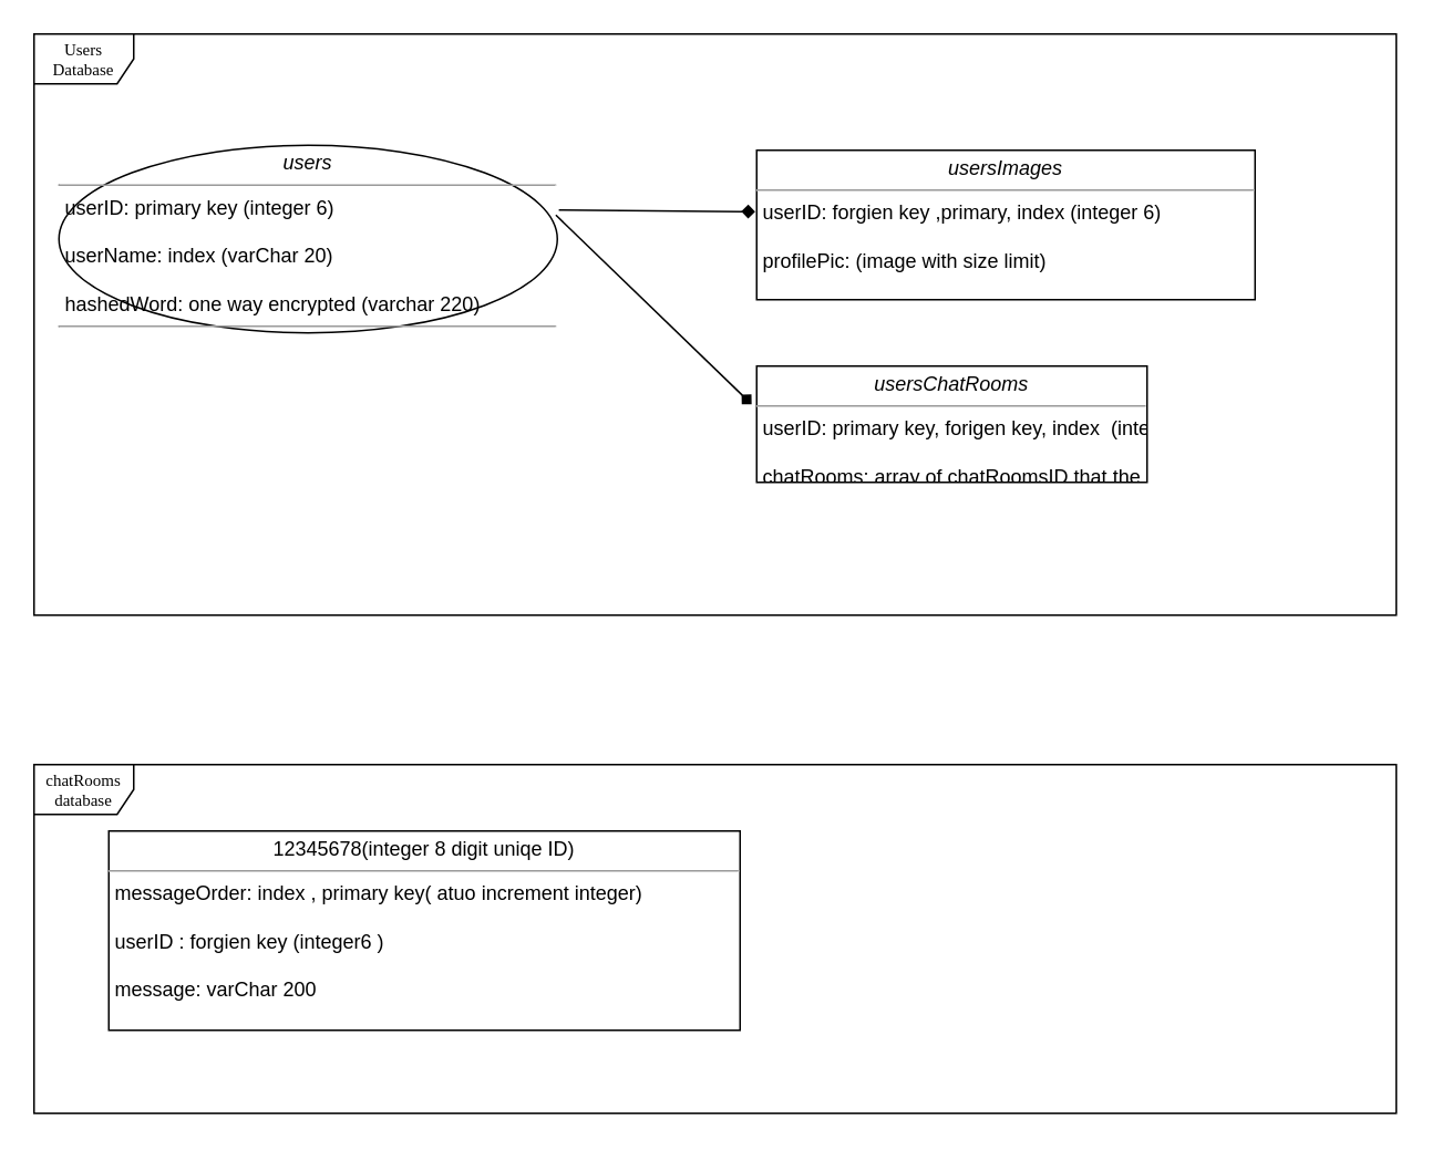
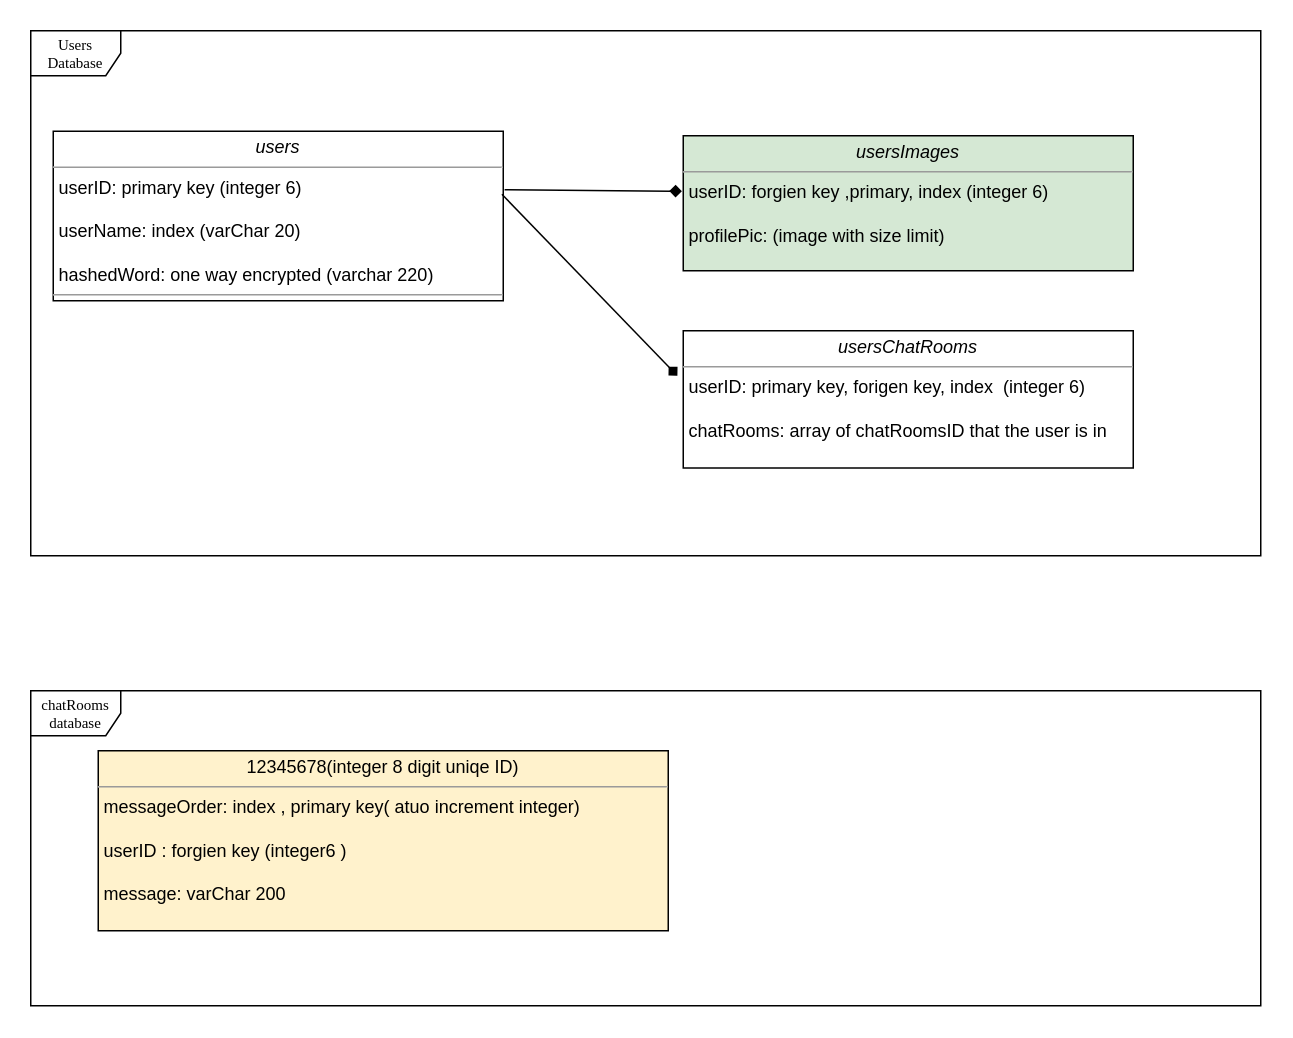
- <mxCell id="4" value="&lt;p style=&quot;margin: 0px ; margin-top: 4px ; text-align: center&quot;&gt;&lt;i&gt;usersImages&lt;/i&gt;&lt;br&gt;&lt;/p&gt;&lt;hr size=&quot;1&quot;&gt;&lt;p style=&quot;margin: 0px ; margin-left: 4px&quot;&gt;userID: forgien key ,primary, index (integer 6) &lt;br&gt;&lt;/p&gt;&lt;p style=&quot;margin: 0px ; margin-left: 4px&quot;&gt;&lt;br&gt;&lt;/p&gt;&lt;p style=&quot;margin: 0px ; margin-left: 4px&quot;&gt;profilePic: (image with size limit)&lt;br&gt;&lt;/p&gt;&lt;br&gt;&lt;hr size=&quot;1&quot;&gt;" style="verticalAlign=top;align=left;overflow=fill;fontSize=12;fontFamily=Helvetica;html=1;rounded=0;shadow=0;comic=0;labelBackgroundColor=none;strokeWidth=1" parent="1" vertex="1"><mxGeometry x="455" y="90" width="300" height="90" as="geometry" /></mxCell>
+ <mxCell id="4" value="&lt;p style=&quot;margin: 0px ; margin-top: 4px ; text-align: center&quot;&gt;&lt;i&gt;usersImages&lt;/i&gt;&lt;br&gt;&lt;/p&gt;&lt;hr size=&quot;1&quot;&gt;&lt;p style=&quot;margin: 0px ; margin-left: 4px&quot;&gt;userID: forgien key ,primary, index (integer 6) &lt;br&gt;&lt;/p&gt;&lt;p style=&quot;margin: 0px ; margin-left: 4px&quot;&gt;&lt;br&gt;&lt;/p&gt;&lt;p style=&quot;margin: 0px ; margin-left: 4px&quot;&gt;profilePic: (image with size limit)&lt;br&gt;&lt;/p&gt;&lt;br&gt;&lt;hr size=&quot;1&quot;&gt;" style="verticalAlign=top;align=left;overflow=fill;fontSize=12;fontFamily=Helvetica;html=1;rounded=0;shadow=0;comic=0;labelBackgroundColor=none;strokeWidth=1;fillColor=#d5e8d4;" parent="1" vertex="1"><mxGeometry x="455" y="90" width="300" height="90" as="geometry" /></mxCell>
- <mxCell id="3" value="&lt;p style=&quot;margin: 0px ; margin-top: 4px ; text-align: center&quot;&gt;&lt;i&gt;users&lt;/i&gt;&lt;br&gt;&lt;/p&gt;&lt;hr size=&quot;1&quot;&gt;&lt;p style=&quot;margin: 0px ; margin-left: 4px&quot;&gt;userID: primary key (integer 6)&lt;/p&gt;&lt;p style=&quot;margin: 0px ; margin-left: 4px&quot;&gt;&lt;br&gt;&lt;/p&gt;&lt;p style=&quot;margin: 0px ; margin-left: 4px&quot;&gt;userName: index (varChar 20)&lt;/p&gt;&lt;p style=&quot;margin: 0px ; margin-left: 4px&quot;&gt;&lt;br&gt;&lt;/p&gt;&lt;p style=&quot;margin: 0px ; margin-left: 4px&quot;&gt;hashedWord: one way encrypted (varchar 220)&lt;br&gt;&lt;/p&gt;&lt;hr size=&quot;1&quot;&gt;" style="ellipse;verticalAlign=top;align=left;overflow=fill;fontSize=12;fontFamily=Helvetica;html=1;shadow=0;comic=0;labelBackgroundColor=none;strokeWidth=1;" parent="1" vertex="1"><mxGeometry x="35" y="87" width="300" height="113" as="geometry" /></mxCell>
+ <mxCell id="3" value="&lt;p style=&quot;margin: 0px ; margin-top: 4px ; text-align: center&quot;&gt;&lt;i&gt;users&lt;/i&gt;&lt;br&gt;&lt;/p&gt;&lt;hr size=&quot;1&quot;&gt;&lt;p style=&quot;margin: 0px ; margin-left: 4px&quot;&gt;userID: primary key (integer 6)&lt;/p&gt;&lt;p style=&quot;margin: 0px ; margin-left: 4px&quot;&gt;&lt;br&gt;&lt;/p&gt;&lt;p style=&quot;margin: 0px ; margin-left: 4px&quot;&gt;userName: index (varChar 20)&lt;/p&gt;&lt;p style=&quot;margin: 0px ; margin-left: 4px&quot;&gt;&lt;br&gt;&lt;/p&gt;&lt;p style=&quot;margin: 0px ; margin-left: 4px&quot;&gt;hashedWord: one way encrypted (varchar 220)&lt;br&gt;&lt;/p&gt;&lt;hr size=&quot;1&quot;&gt;" style="verticalAlign=top;align=left;overflow=fill;fontSize=12;fontFamily=Helvetica;html=1;rounded=0;shadow=0;comic=0;labelBackgroundColor=none;strokeWidth=1" parent="1" vertex="1"><mxGeometry x="35" y="87" width="300" height="113" as="geometry" /></mxCell>
- <mxCell id="7" value="&lt;p style=&quot;margin: 0px ; margin-top: 4px ; text-align: center&quot;&gt;&lt;i&gt;usersChatRooms&lt;/i&gt;&lt;br&gt;&lt;/p&gt;&lt;hr size=&quot;1&quot;&gt;&lt;p style=&quot;margin: 0px ; margin-left: 4px&quot;&gt;userID: primary key, forigen key, index&amp;nbsp; (integer 6)&lt;/p&gt;&lt;p style=&quot;margin: 0px ; margin-left: 4px&quot;&gt;&lt;br&gt;&lt;/p&gt;&lt;p style=&quot;margin: 0px ; margin-left: 4px&quot;&gt;chatRooms: array of chatRoomsID that the user is in&lt;br&gt;&lt;/p&gt;&lt;p style=&quot;margin: 0px ; margin-left: 4px&quot;&gt;&lt;br&gt;&lt;/p&gt;&lt;hr size=&quot;1&quot;&gt;" style="verticalAlign=top;align=left;overflow=fill;fontSize=12;fontFamily=Helvetica;html=1;rounded=0;shadow=0;comic=0;labelBackgroundColor=none;strokeWidth=1" parent="1" vertex="1"><mxGeometry x="455" y="220" width="235" height="70" as="geometry" /></mxCell>
+ <mxCell id="7" value="&lt;p style=&quot;margin: 0px ; margin-top: 4px ; text-align: center&quot;&gt;&lt;i&gt;usersChatRooms&lt;/i&gt;&lt;br&gt;&lt;/p&gt;&lt;hr size=&quot;1&quot;&gt;&lt;p style=&quot;margin: 0px ; margin-left: 4px&quot;&gt;userID: primary key, forigen key, index&amp;nbsp; (integer 6)&lt;/p&gt;&lt;p style=&quot;margin: 0px ; margin-left: 4px&quot;&gt;&lt;br&gt;&lt;/p&gt;&lt;p style=&quot;margin: 0px ; margin-left: 4px&quot;&gt;chatRooms: array of chatRoomsID that the user is in&lt;br&gt;&lt;/p&gt;&lt;p style=&quot;margin: 0px ; margin-left: 4px&quot;&gt;&lt;br&gt;&lt;/p&gt;&lt;hr size=&quot;1&quot;&gt;" style="verticalAlign=top;align=left;overflow=fill;fontSize=12;fontFamily=Helvetica;html=1;rounded=0;shadow=0;comic=0;labelBackgroundColor=none;strokeWidth=1" parent="1" vertex="1"><mxGeometry x="455" y="220" width="300" height="91.5" as="geometry" /></mxCell>
- <mxCell id="9" value="&lt;p style=&quot;margin: 0px ; margin-top: 4px ; text-align: center&quot;&gt;12345678(integer 8 digit uniqe ID)&lt;br&gt;&lt;/p&gt;&lt;hr size=&quot;1&quot;&gt;&lt;p style=&quot;margin: 0px ; margin-left: 4px&quot;&gt;messageOrder: index , primary key( atuo increment integer)&lt;br&gt;&lt;/p&gt;&lt;p style=&quot;margin: 0px ; margin-left: 4px&quot;&gt;&lt;br&gt;&lt;/p&gt;&lt;p style=&quot;margin: 0px ; margin-left: 4px&quot;&gt;userID : forgien key (integer6 )&lt;/p&gt;&lt;p style=&quot;margin: 0px ; margin-left: 4px&quot;&gt;&lt;br&gt;&lt;/p&gt;&lt;p style=&quot;margin: 0px ; margin-left: 4px&quot;&gt;message: varChar 200&lt;br&gt;&lt;/p&gt;&lt;p style=&quot;margin: 0px ; margin-left: 4px&quot;&gt;&lt;br&gt;&lt;/p&gt;&lt;hr size=&quot;1&quot;&gt;" style="verticalAlign=top;align=left;overflow=fill;fontSize=12;fontFamily=Helvetica;html=1;rounded=0;shadow=0;comic=0;labelBackgroundColor=none;strokeWidth=1" parent="1" vertex="1"><mxGeometry x="65" y="500" width="380" height="120" as="geometry" /></mxCell>
+ <mxCell id="9" value="&lt;p style=&quot;margin: 0px ; margin-top: 4px ; text-align: center&quot;&gt;12345678(integer 8 digit uniqe ID)&lt;br&gt;&lt;/p&gt;&lt;hr size=&quot;1&quot;&gt;&lt;p style=&quot;margin: 0px ; margin-left: 4px&quot;&gt;messageOrder: index , primary key( atuo increment integer)&lt;br&gt;&lt;/p&gt;&lt;p style=&quot;margin: 0px ; margin-left: 4px&quot;&gt;&lt;br&gt;&lt;/p&gt;&lt;p style=&quot;margin: 0px ; margin-left: 4px&quot;&gt;userID : forgien key (integer6 )&lt;/p&gt;&lt;p style=&quot;margin: 0px ; margin-left: 4px&quot;&gt;&lt;br&gt;&lt;/p&gt;&lt;p style=&quot;margin: 0px ; margin-left: 4px&quot;&gt;message: varChar 200&lt;br&gt;&lt;/p&gt;&lt;p style=&quot;margin: 0px ; margin-left: 4px&quot;&gt;&lt;br&gt;&lt;/p&gt;&lt;hr size=&quot;1&quot;&gt;" style="verticalAlign=top;align=left;overflow=fill;fontSize=12;fontFamily=Helvetica;html=1;rounded=0;shadow=0;comic=0;labelBackgroundColor=none;strokeWidth=1;fillColor=#fff2cc;" parent="1" vertex="1"><mxGeometry x="65" y="500" width="380" height="120" as="geometry" /></mxCell>
